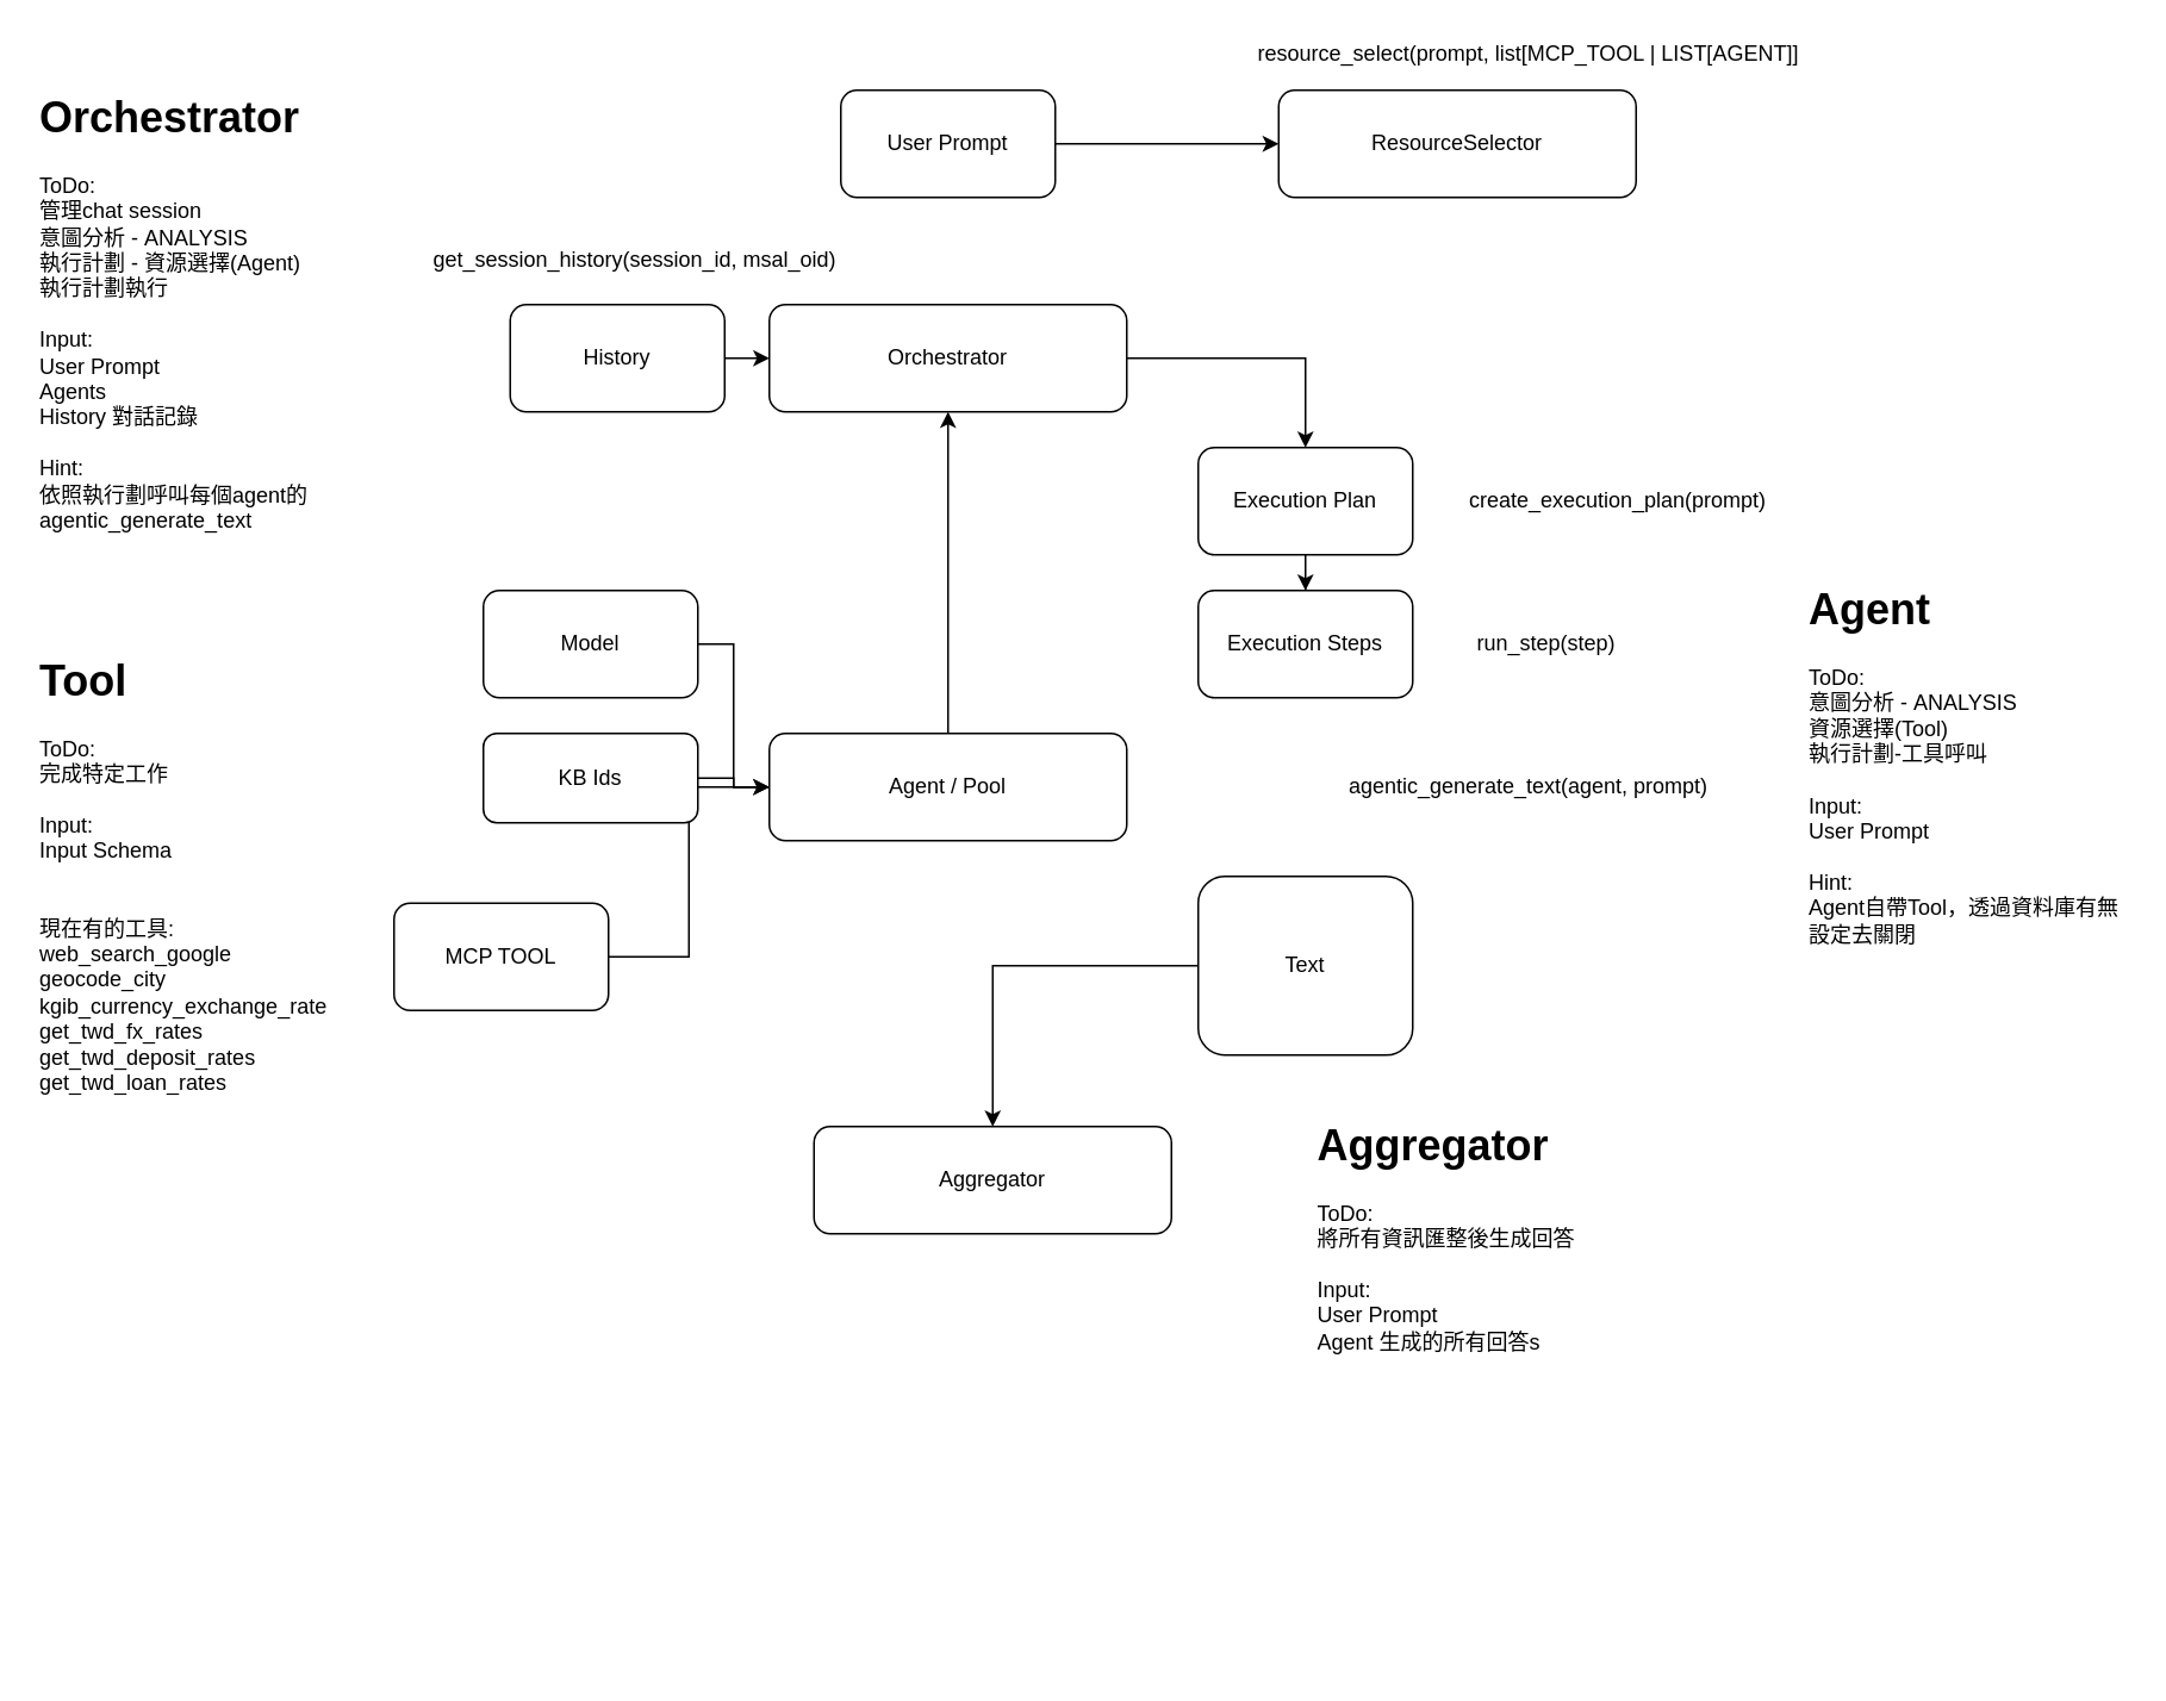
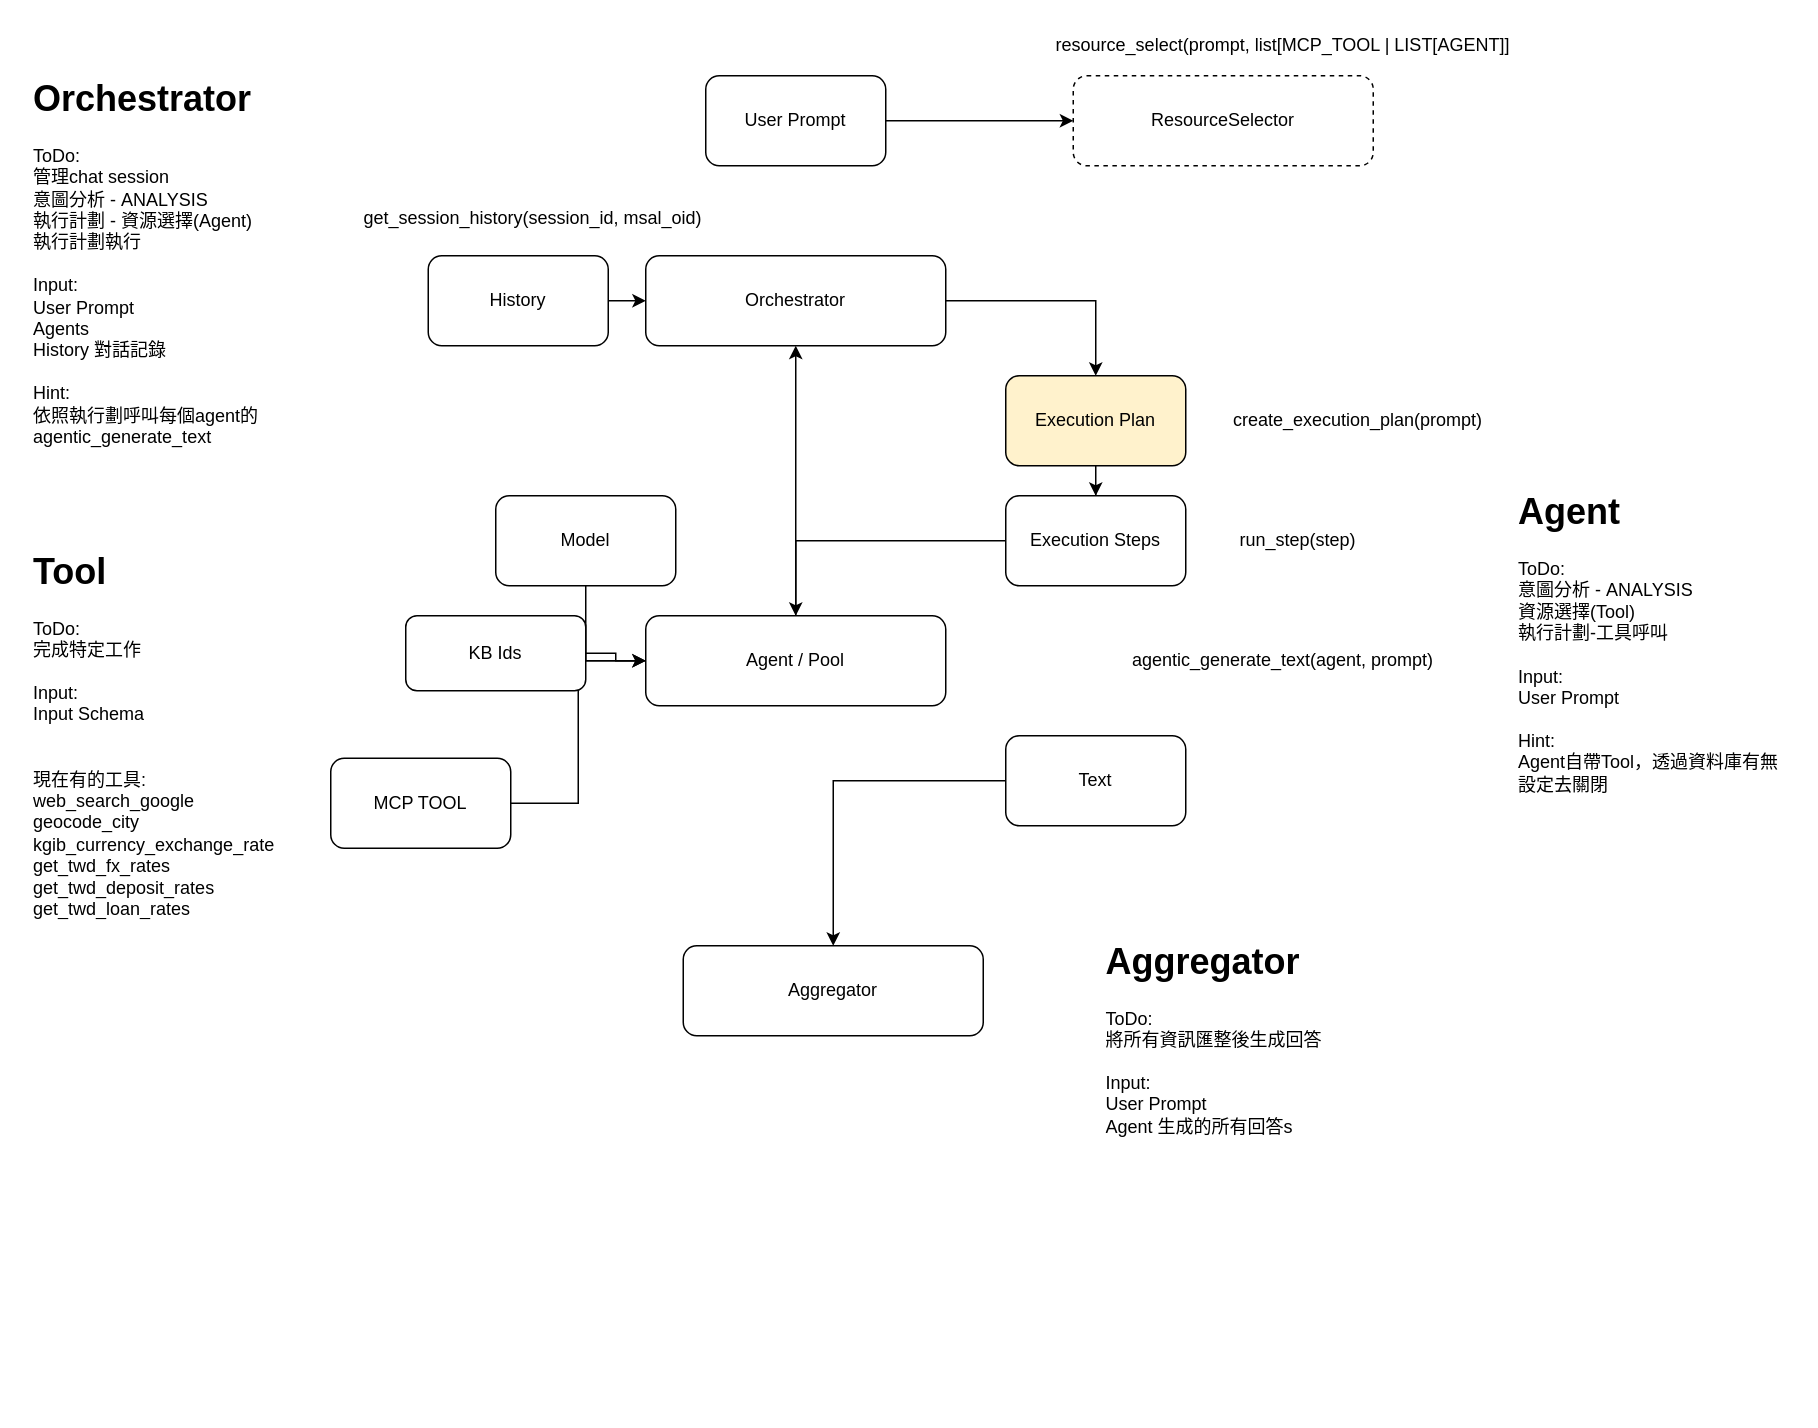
- <mxCell id="32" value="ResourceSelector" style="rounded=1;whiteSpace=wrap;html=1;" vertex="1" parent="1"><mxGeometry x="715" y="50" width="200" height="60" as="geometry" /></mxCell>
+ <mxCell id="32" value="ResourceSelector" style="rounded=1;whiteSpace=wrap;html=1;dashed=1;" vertex="1" parent="1"><mxGeometry x="715" y="50" width="200" height="60" as="geometry" /></mxCell>
- <mxCell id="26" value="Execution Plan" style="rounded=1;whiteSpace=wrap;html=1;" vertex="1" parent="1"><mxGeometry x="670" y="250" width="120" height="60" as="geometry" /></mxCell>
+ <mxCell id="26" value="Execution Plan" style="rounded=1;whiteSpace=wrap;html=1;fillColor=#fff2cc;" vertex="1" parent="1"><mxGeometry x="670" y="250" width="120" height="60" as="geometry" /></mxCell>
- <mxCell id="9" value="Model" style="rounded=1;whiteSpace=wrap;html=1;" vertex="1" parent="1"><mxGeometry x="270" y="330" width="120" height="60" as="geometry" /></mxCell>
+ <mxCell id="9" value="Model" style="rounded=1;whiteSpace=wrap;html=1;" vertex="1" parent="1"><mxGeometry x="330" y="330" width="120" height="60" as="geometry" /></mxCell>
+ <mxCell id="27" style="edgeStyle=orthogonalEdgeStyle;rounded=0;orthogonalLoop=1;jettySize=auto;html=1;entryX=0.5;entryY=0;entryDx=0;entryDy=0;" edge="1" parent="1" source="28" target="15"><mxGeometry relative="1" as="geometry" /></mxCell>
- <mxCell id="19" value="Text" style="rounded=1;whiteSpace=wrap;html=1;" vertex="1" parent="1"><mxGeometry x="670" y="490" width="120" height="100" as="geometry" /></mxCell>
+ <mxCell id="19" value="Text" style="rounded=1;whiteSpace=wrap;html=1;" vertex="1" parent="1"><mxGeometry x="670" y="490" width="120" height="60" as="geometry" /></mxCell>
